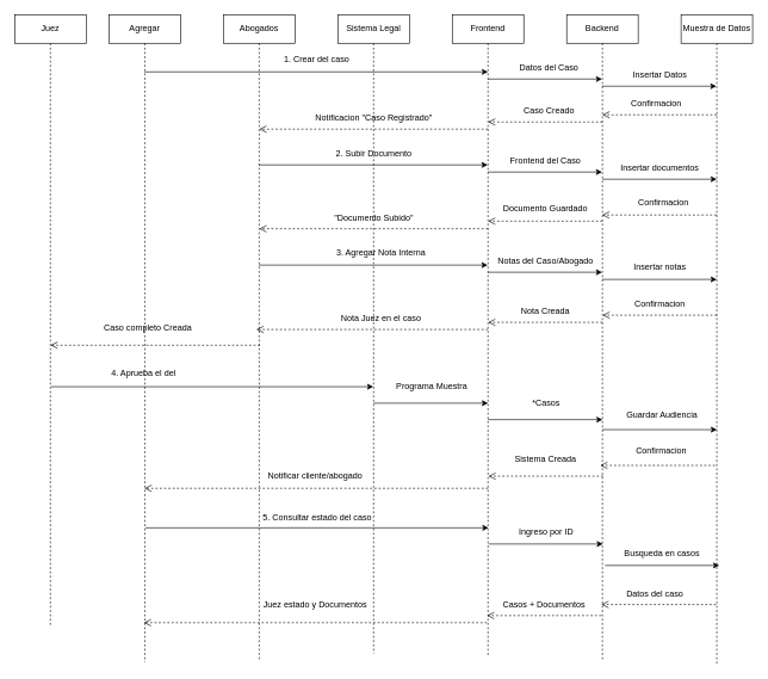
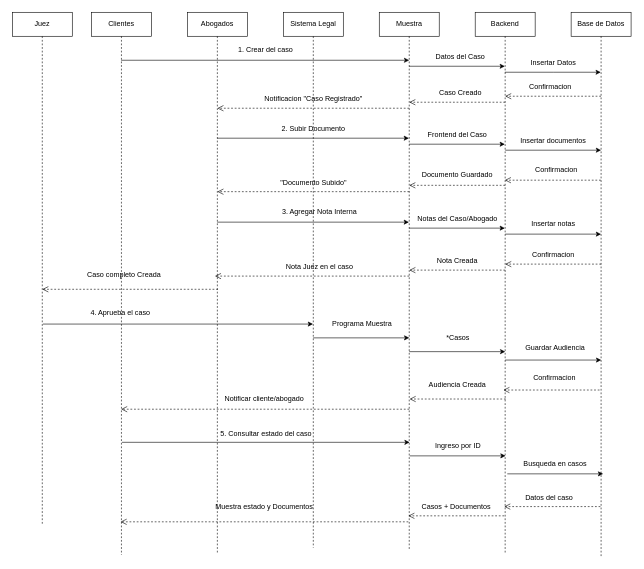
- <mxCell id="2" value="Agregar" style="shape=umlLifeline;perimeter=lifelinePerimeter;whiteSpace=wrap;html=1;container=1;dropTarget=0;collapsible=0;recursiveResize=0;outlineConnect=0;portConstraint=eastwest;newEdgeStyle={&quot;curved&quot;:0,&quot;rounded&quot;:0};" parent="1" vertex="1"><mxGeometry x="152" y="20" width="100" height="905" as="geometry" /></mxCell>
+ <mxCell id="2" value="Clientes" style="shape=umlLifeline;perimeter=lifelinePerimeter;whiteSpace=wrap;html=1;container=1;dropTarget=0;collapsible=0;recursiveResize=0;outlineConnect=0;portConstraint=eastwest;newEdgeStyle={&quot;curved&quot;:0,&quot;rounded&quot;:0};" parent="1" vertex="1"><mxGeometry x="152" y="20" width="100" height="905" as="geometry" /></mxCell>
- <mxCell id="5" value="Frontend" style="shape=umlLifeline;perimeter=lifelinePerimeter;whiteSpace=wrap;html=1;container=1;dropTarget=0;collapsible=0;recursiveResize=0;outlineConnect=0;portConstraint=eastwest;newEdgeStyle={&quot;curved&quot;:0,&quot;rounded&quot;:0};" parent="1" vertex="1"><mxGeometry x="632" y="20" width="100" height="897" as="geometry" /></mxCell>
+ <mxCell id="5" value="Muestra" style="shape=umlLifeline;perimeter=lifelinePerimeter;whiteSpace=wrap;html=1;container=1;dropTarget=0;collapsible=0;recursiveResize=0;outlineConnect=0;portConstraint=eastwest;newEdgeStyle={&quot;curved&quot;:0,&quot;rounded&quot;:0};" parent="1" vertex="1"><mxGeometry x="632" y="20" width="100" height="897" as="geometry" /></mxCell>
- <mxCell id="7" value="Muestra de Datos" style="shape=umlLifeline;perimeter=lifelinePerimeter;whiteSpace=wrap;html=1;container=1;dropTarget=0;collapsible=0;recursiveResize=0;outlineConnect=0;portConstraint=eastwest;newEdgeStyle={&quot;curved&quot;:0,&quot;rounded&quot;:0};" parent="1" vertex="1"><mxGeometry x="952" y="20" width="100" height="907" as="geometry" /></mxCell>
+ <mxCell id="7" value="Base de Datos" style="shape=umlLifeline;perimeter=lifelinePerimeter;whiteSpace=wrap;html=1;container=1;dropTarget=0;collapsible=0;recursiveResize=0;outlineConnect=0;portConstraint=eastwest;newEdgeStyle={&quot;curved&quot;:0,&quot;rounded&quot;:0};" parent="1" vertex="1"><mxGeometry x="952" y="20" width="100" height="907" as="geometry" /></mxCell>
- <mxCell id="60" value="4. Aprueba el del" style="text;html=1;align=center;verticalAlign=middle;resizable=0;points=[];autosize=1;strokeColor=none;fillColor=none;" vertex="1" parent="1"><mxGeometry x="141" y="508" width="117" height="26" as="geometry" /></mxCell>
+ <mxCell id="60" value="4. Aprueba el caso" style="text;html=1;align=center;verticalAlign=middle;resizable=0;points=[];autosize=1;strokeColor=none;fillColor=none;" vertex="1" parent="1"><mxGeometry x="141" y="508" width="117" height="26" as="geometry" /></mxCell>
- <mxCell id="70" value="Sistema Creada" style="text;html=1;align=center;verticalAlign=middle;resizable=0;points=[];autosize=1;strokeColor=none;fillColor=none;" vertex="1" parent="1"><mxGeometry x="705.5" y="629" width="113" height="26" as="geometry" /></mxCell>
+ <mxCell id="70" value="Audiencia Creada" style="text;html=1;align=center;verticalAlign=middle;resizable=0;points=[];autosize=1;strokeColor=none;fillColor=none;" vertex="1" parent="1"><mxGeometry x="705.5" y="629" width="113" height="26" as="geometry" /></mxCell>
- <mxCell id="43" value="Juez estado y Documentos" style="text;html=1;align=center;verticalAlign=middle;resizable=0;points=[];autosize=1;strokeColor=none;fillColor=none;" parent="1" vertex="1"><mxGeometry x="345.46" y="829.82" width="190" height="30" as="geometry" /></mxCell>
+ <mxCell id="43" value="Muestra estado y Documentos" style="text;html=1;align=center;verticalAlign=middle;resizable=0;points=[];autosize=1;strokeColor=none;fillColor=none;" parent="1" vertex="1"><mxGeometry x="345.46" y="829.82" width="190" height="30" as="geometry" /></mxCell>
